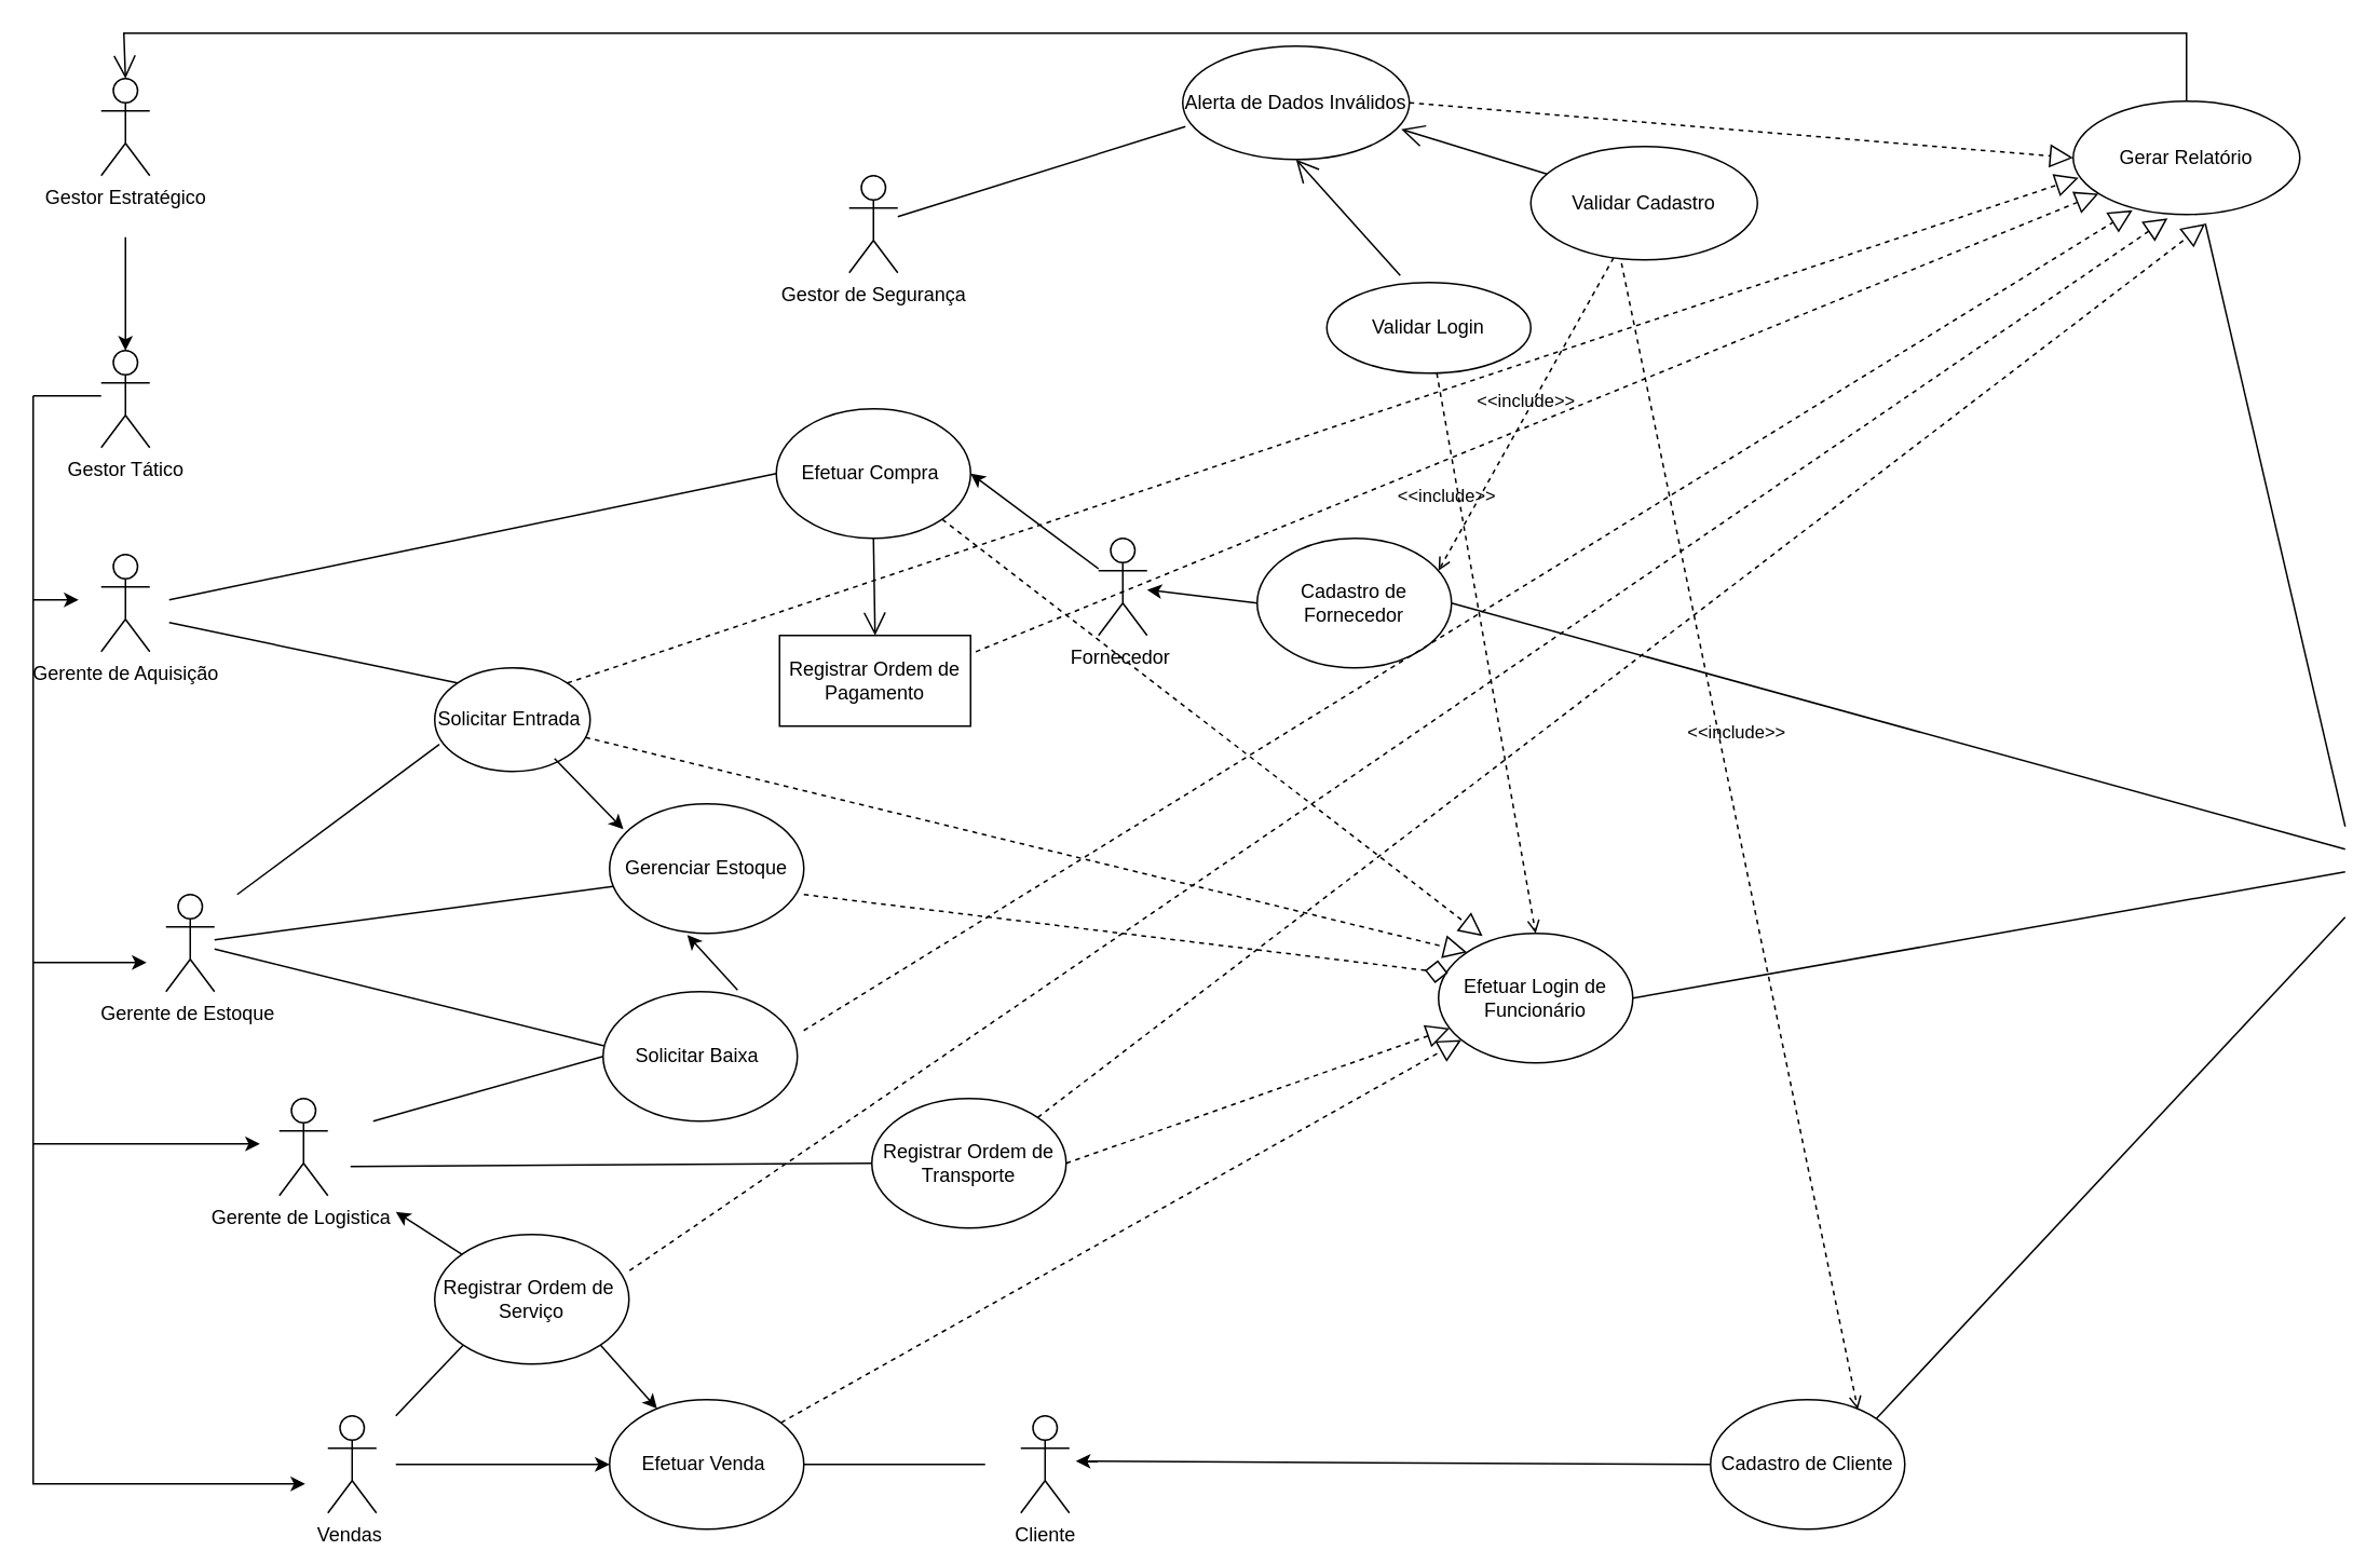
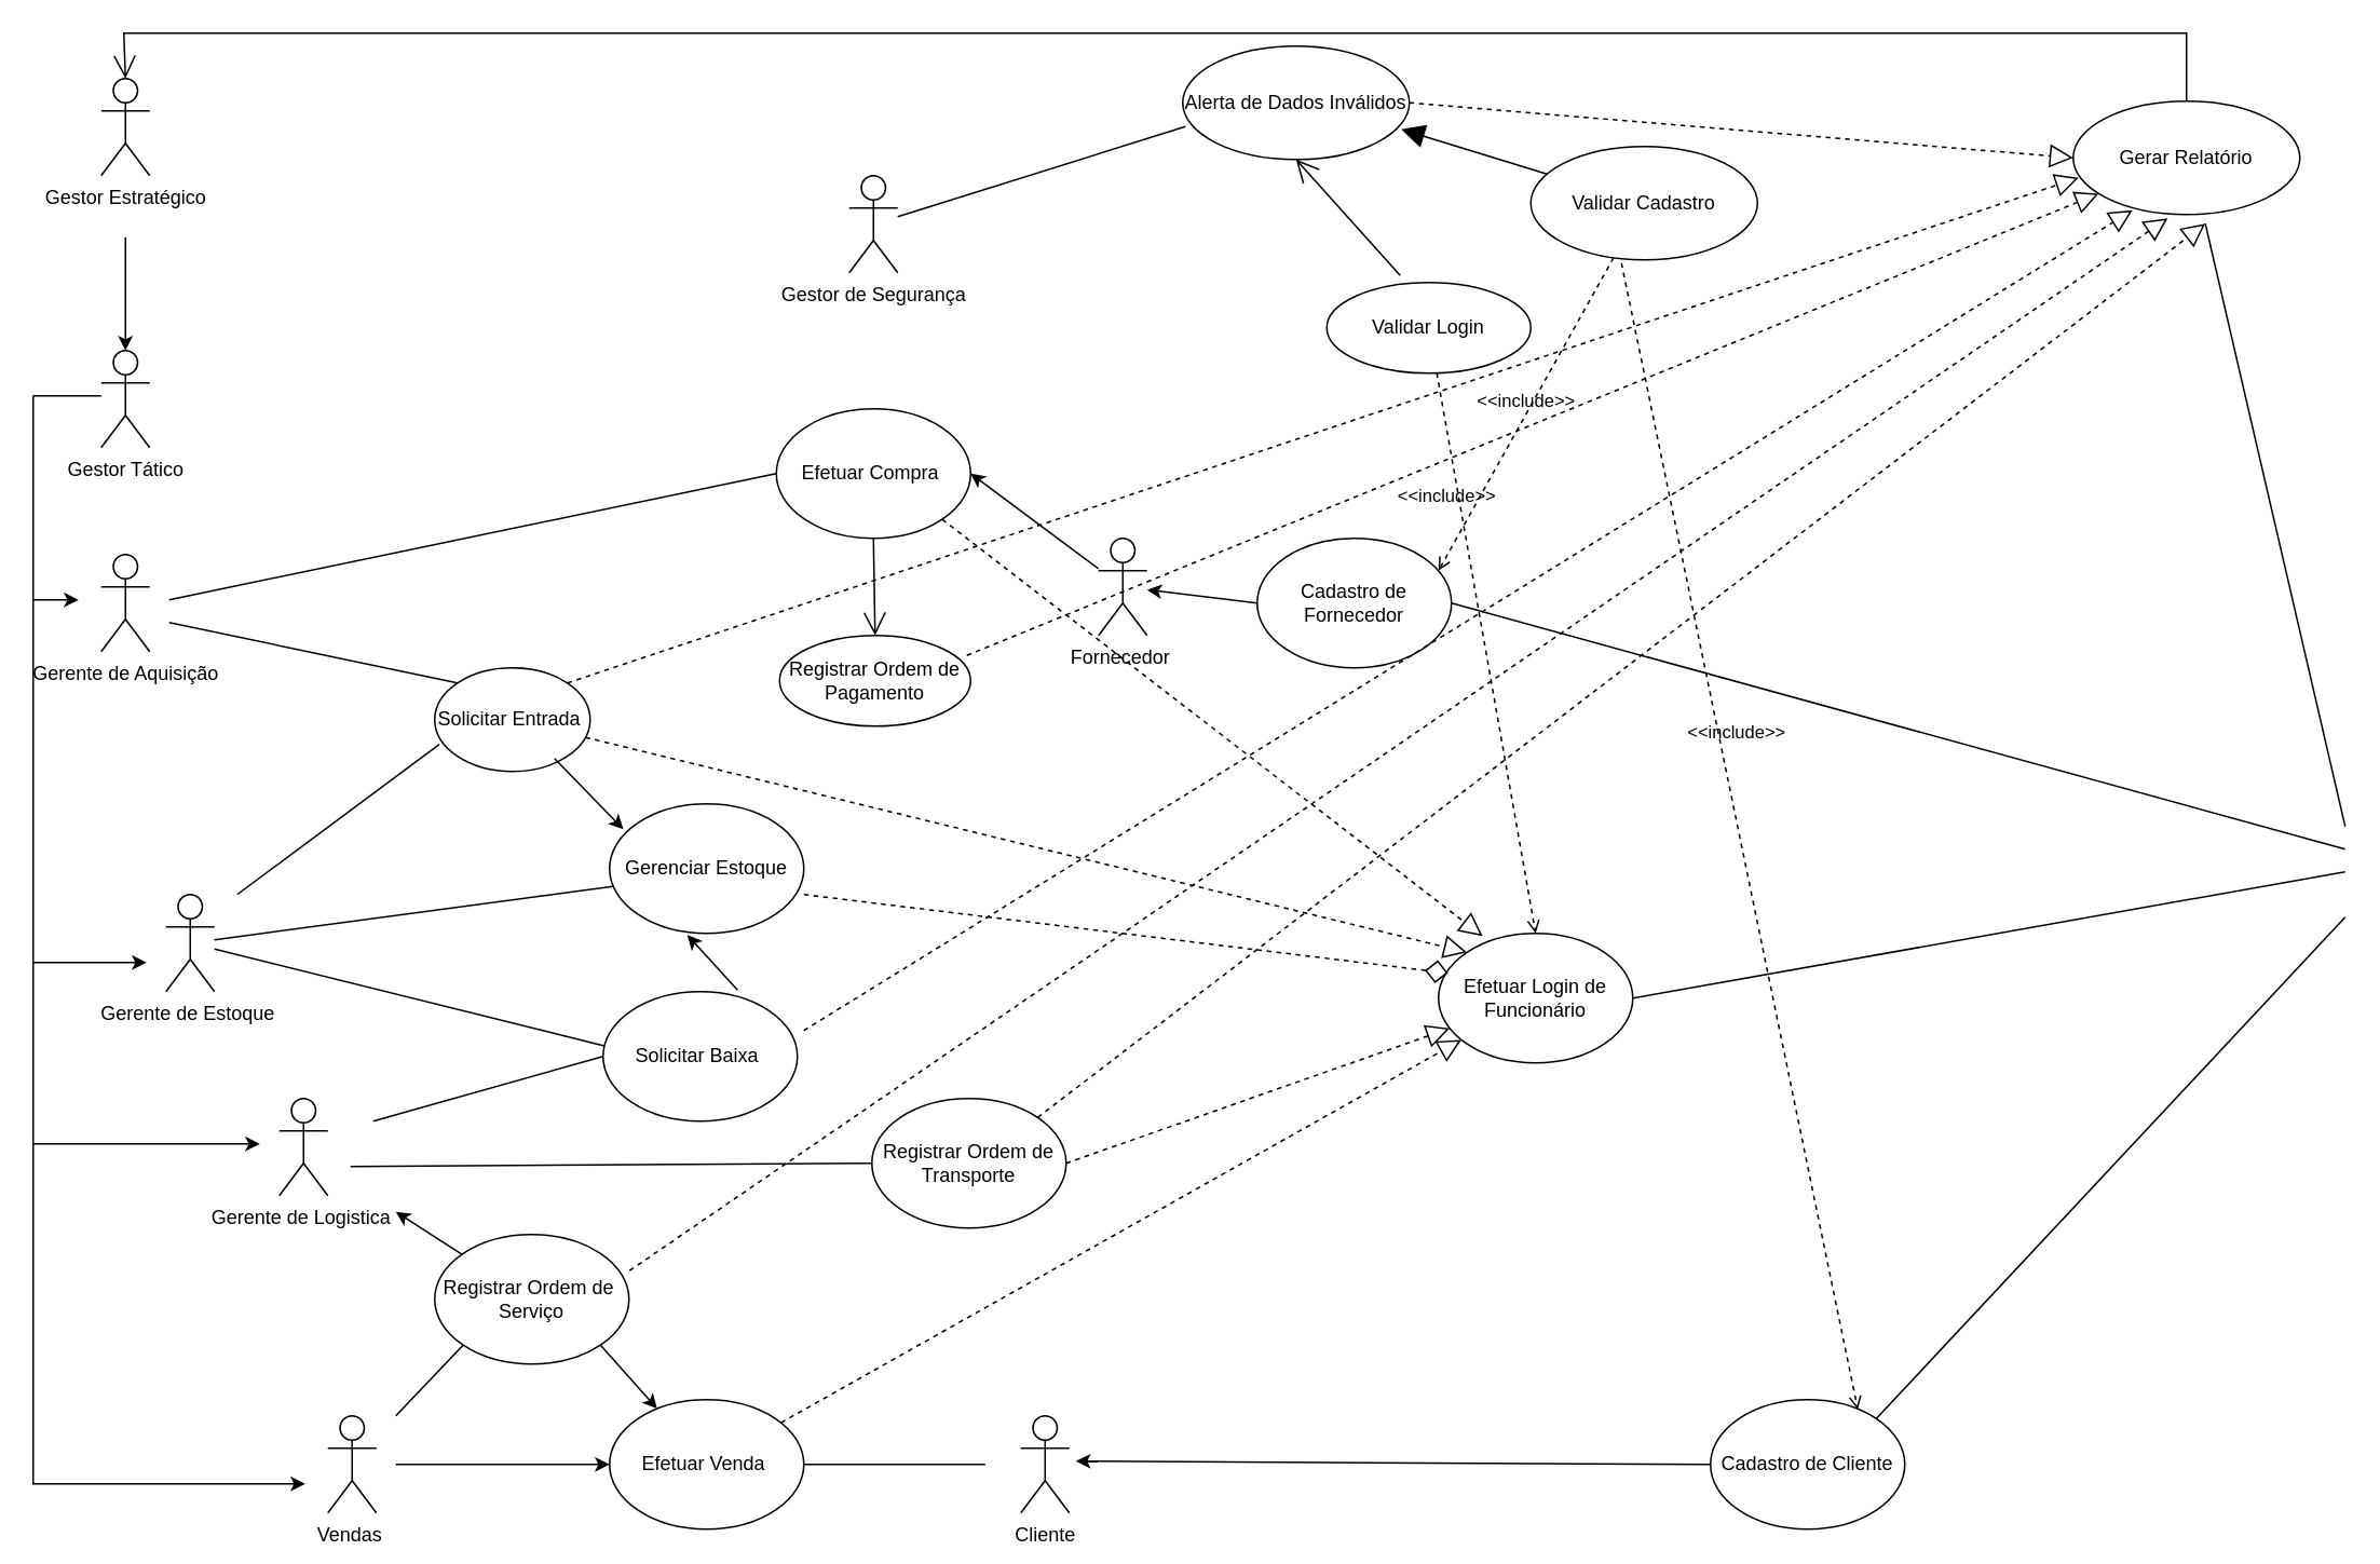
- <mxCell id="61" value="" style="endArrow=open;endFill=1;endSize=12;html=1;rounded=0;entryX=0.964;entryY=0.733;entryDx=0;entryDy=0;entryPerimeter=0;" edge="1" parent="1" source="54" target="59"><mxGeometry width="160" relative="1" as="geometry"><mxPoint x="947" y="212" as="sourcePoint" /><mxPoint x="936" y="148" as="targetPoint" /></mxGeometry></mxCell>
+ <mxCell id="61" value="" style="endArrow=block;endFill=1;endSize=12;html=1;rounded=0;entryX=0.964;entryY=0.733;entryDx=0;entryDy=0;entryPerimeter=0;" edge="1" parent="1" source="54" target="59"><mxGeometry width="160" relative="1" as="geometry"><mxPoint x="947" y="212" as="sourcePoint" /><mxPoint x="936" y="148" as="targetPoint" /></mxGeometry></mxCell>
- <mxCell id="64" value="Registrar Ordem de Pagamento" style="whiteSpace=wrap;html=1;rounded=0;" vertex="1" parent="1"><mxGeometry x="481" y="392" width="118" height="56" as="geometry" /></mxCell>
+ <mxCell id="64" value="Registrar Ordem de Pagamento" style="ellipse;whiteSpace=wrap;html=1;" vertex="1" parent="1"><mxGeometry x="481" y="392" width="118" height="56" as="geometry" /></mxCell>
